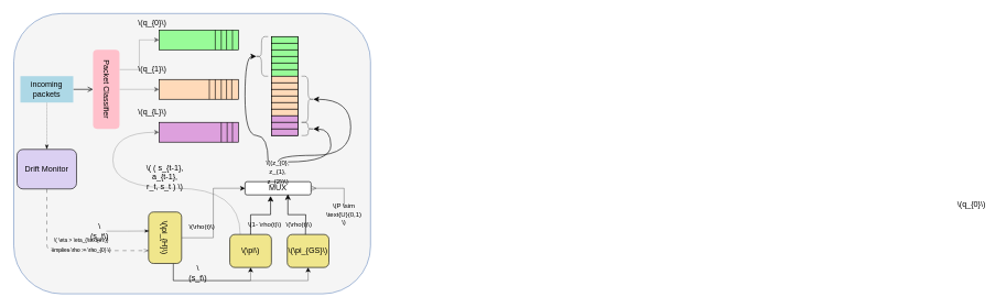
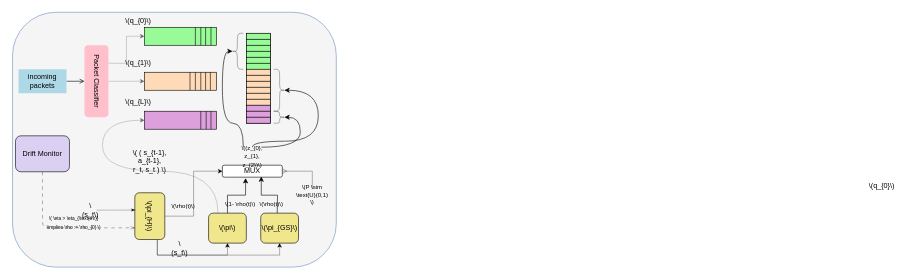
- <mxCell id="4" style="edgeStyle=orthogonalEdgeStyle;rounded=0;orthogonalLoop=1;jettySize=auto;html=1;exitX=0.5;exitY=1;exitDx=0;exitDy=0;entryX=0.5;entryY=0;entryDx=0;entryDy=0;dashed=1;dashPattern=1 1;strokeWidth=0.5;endArrow=classicThin;endFill=1;" parent="1" source="5" target="55" edge="1"><mxGeometry relative="1" as="geometry" /></mxCell>
